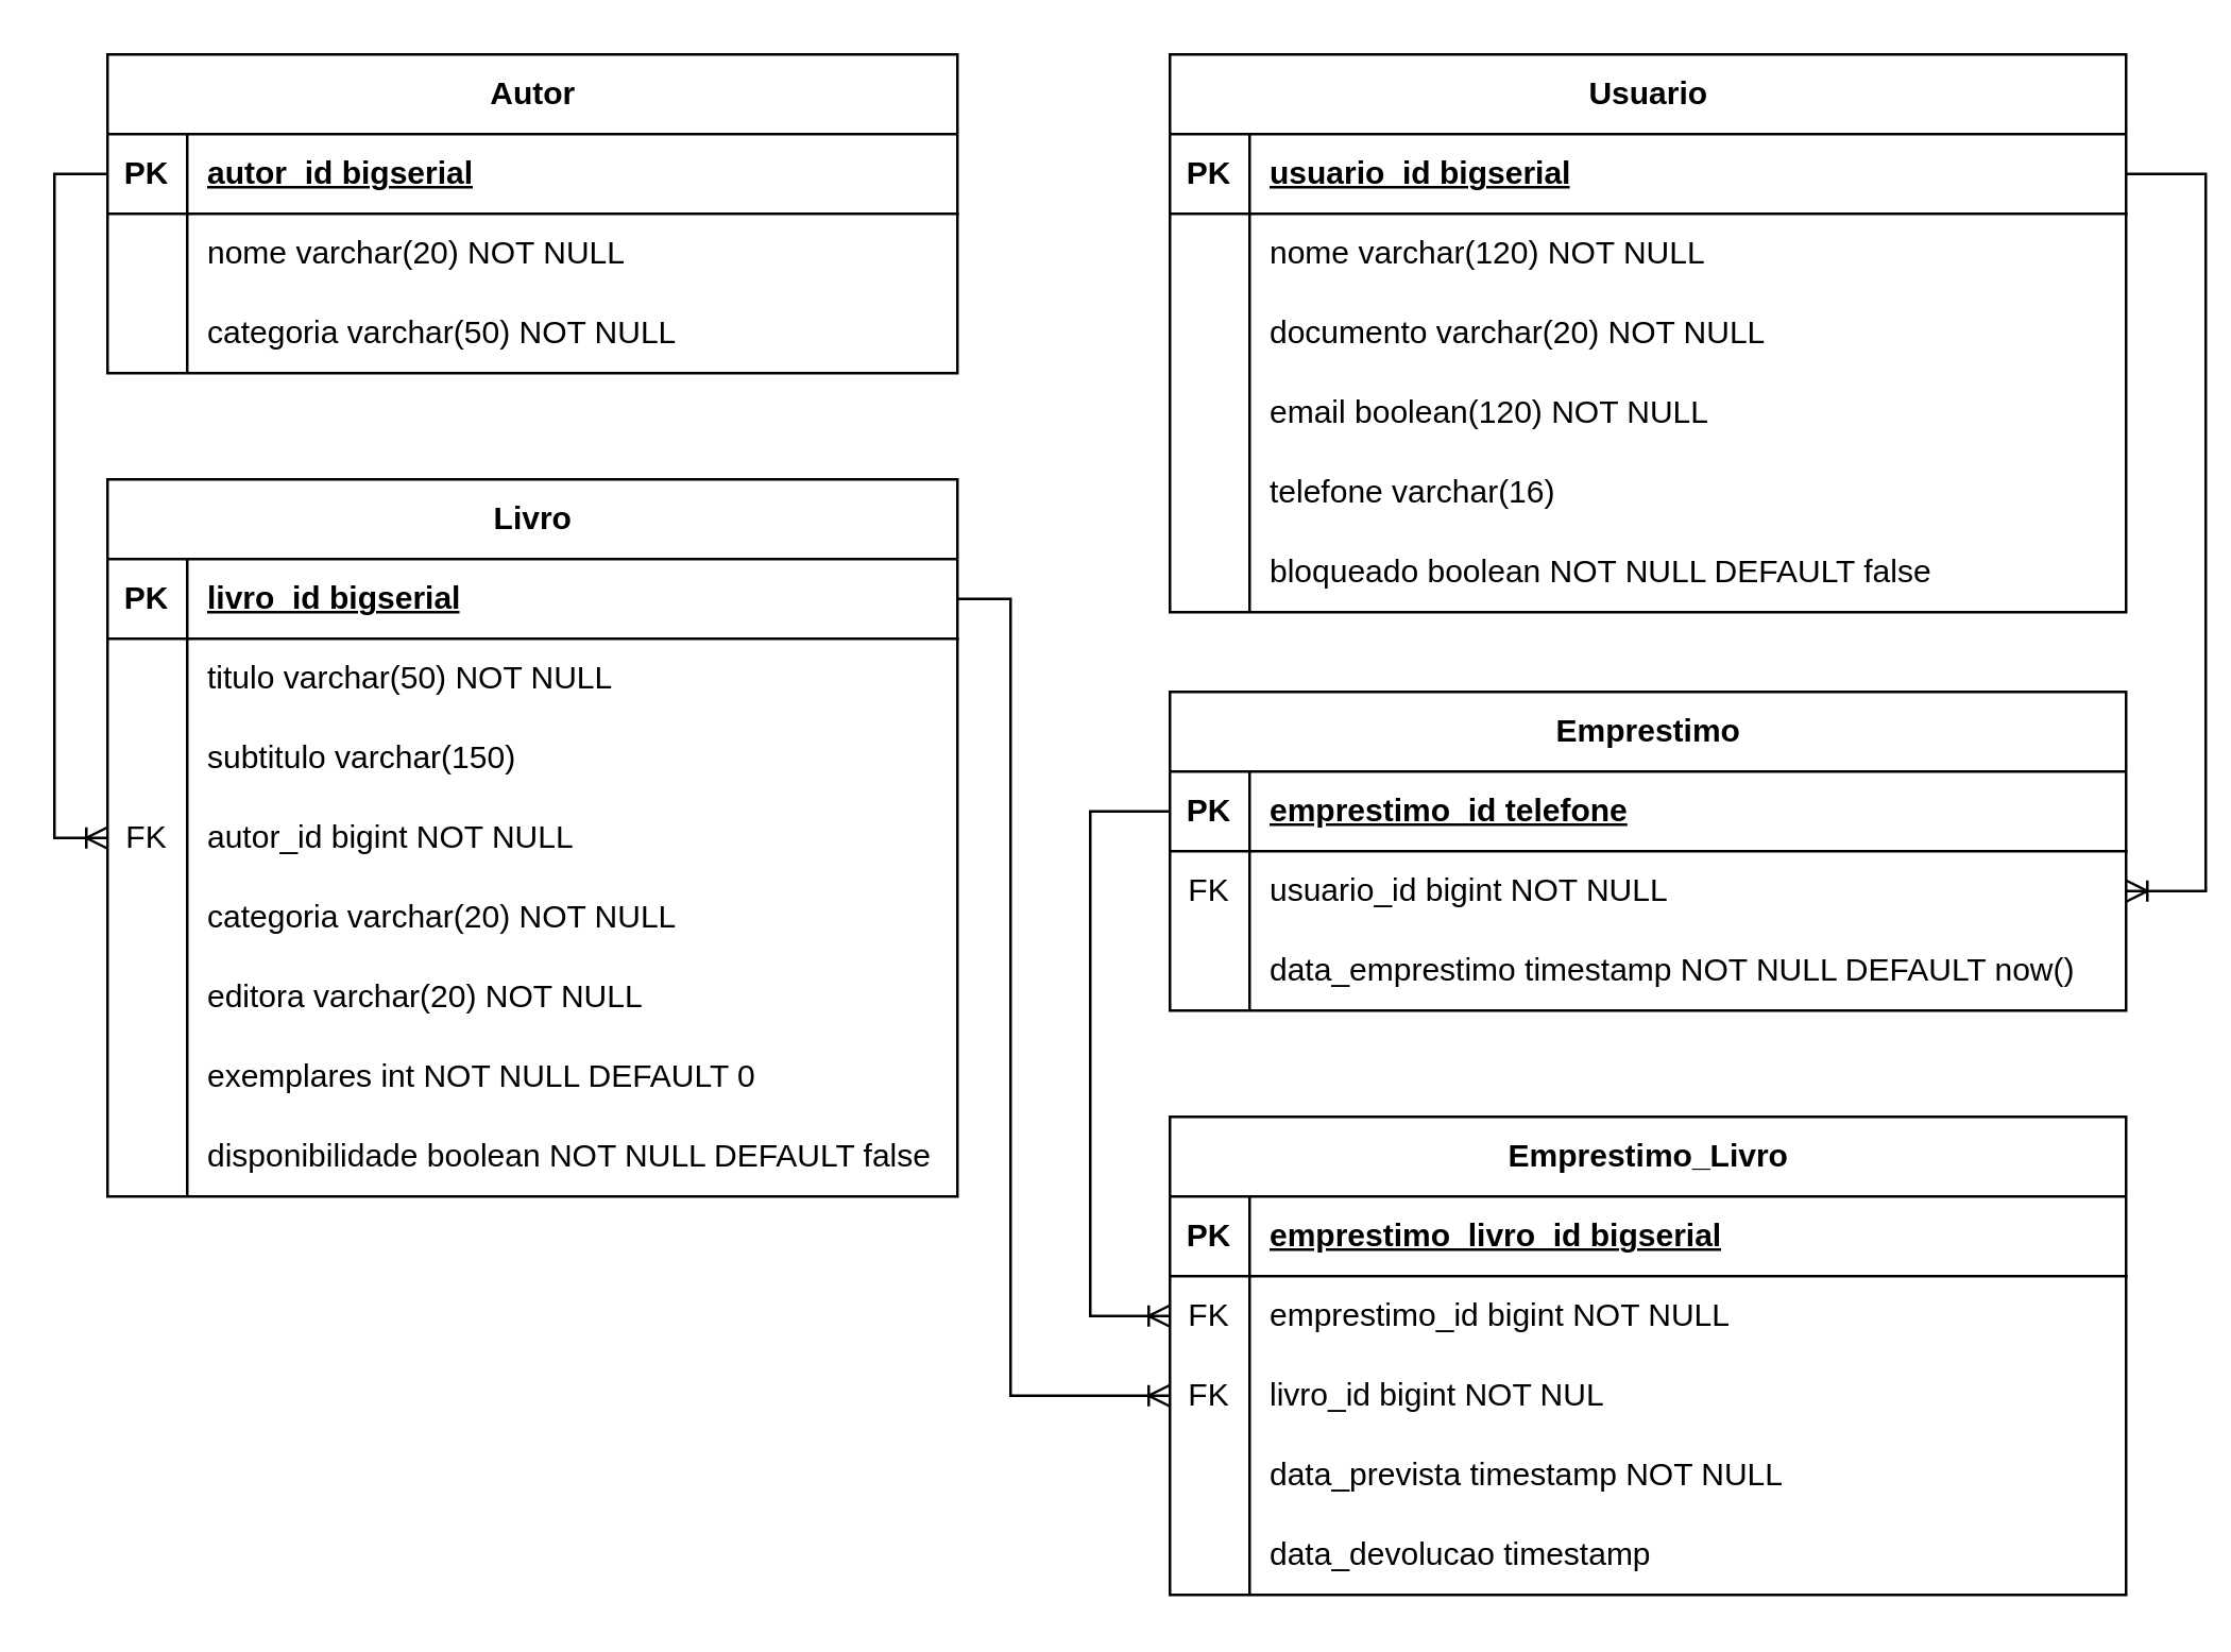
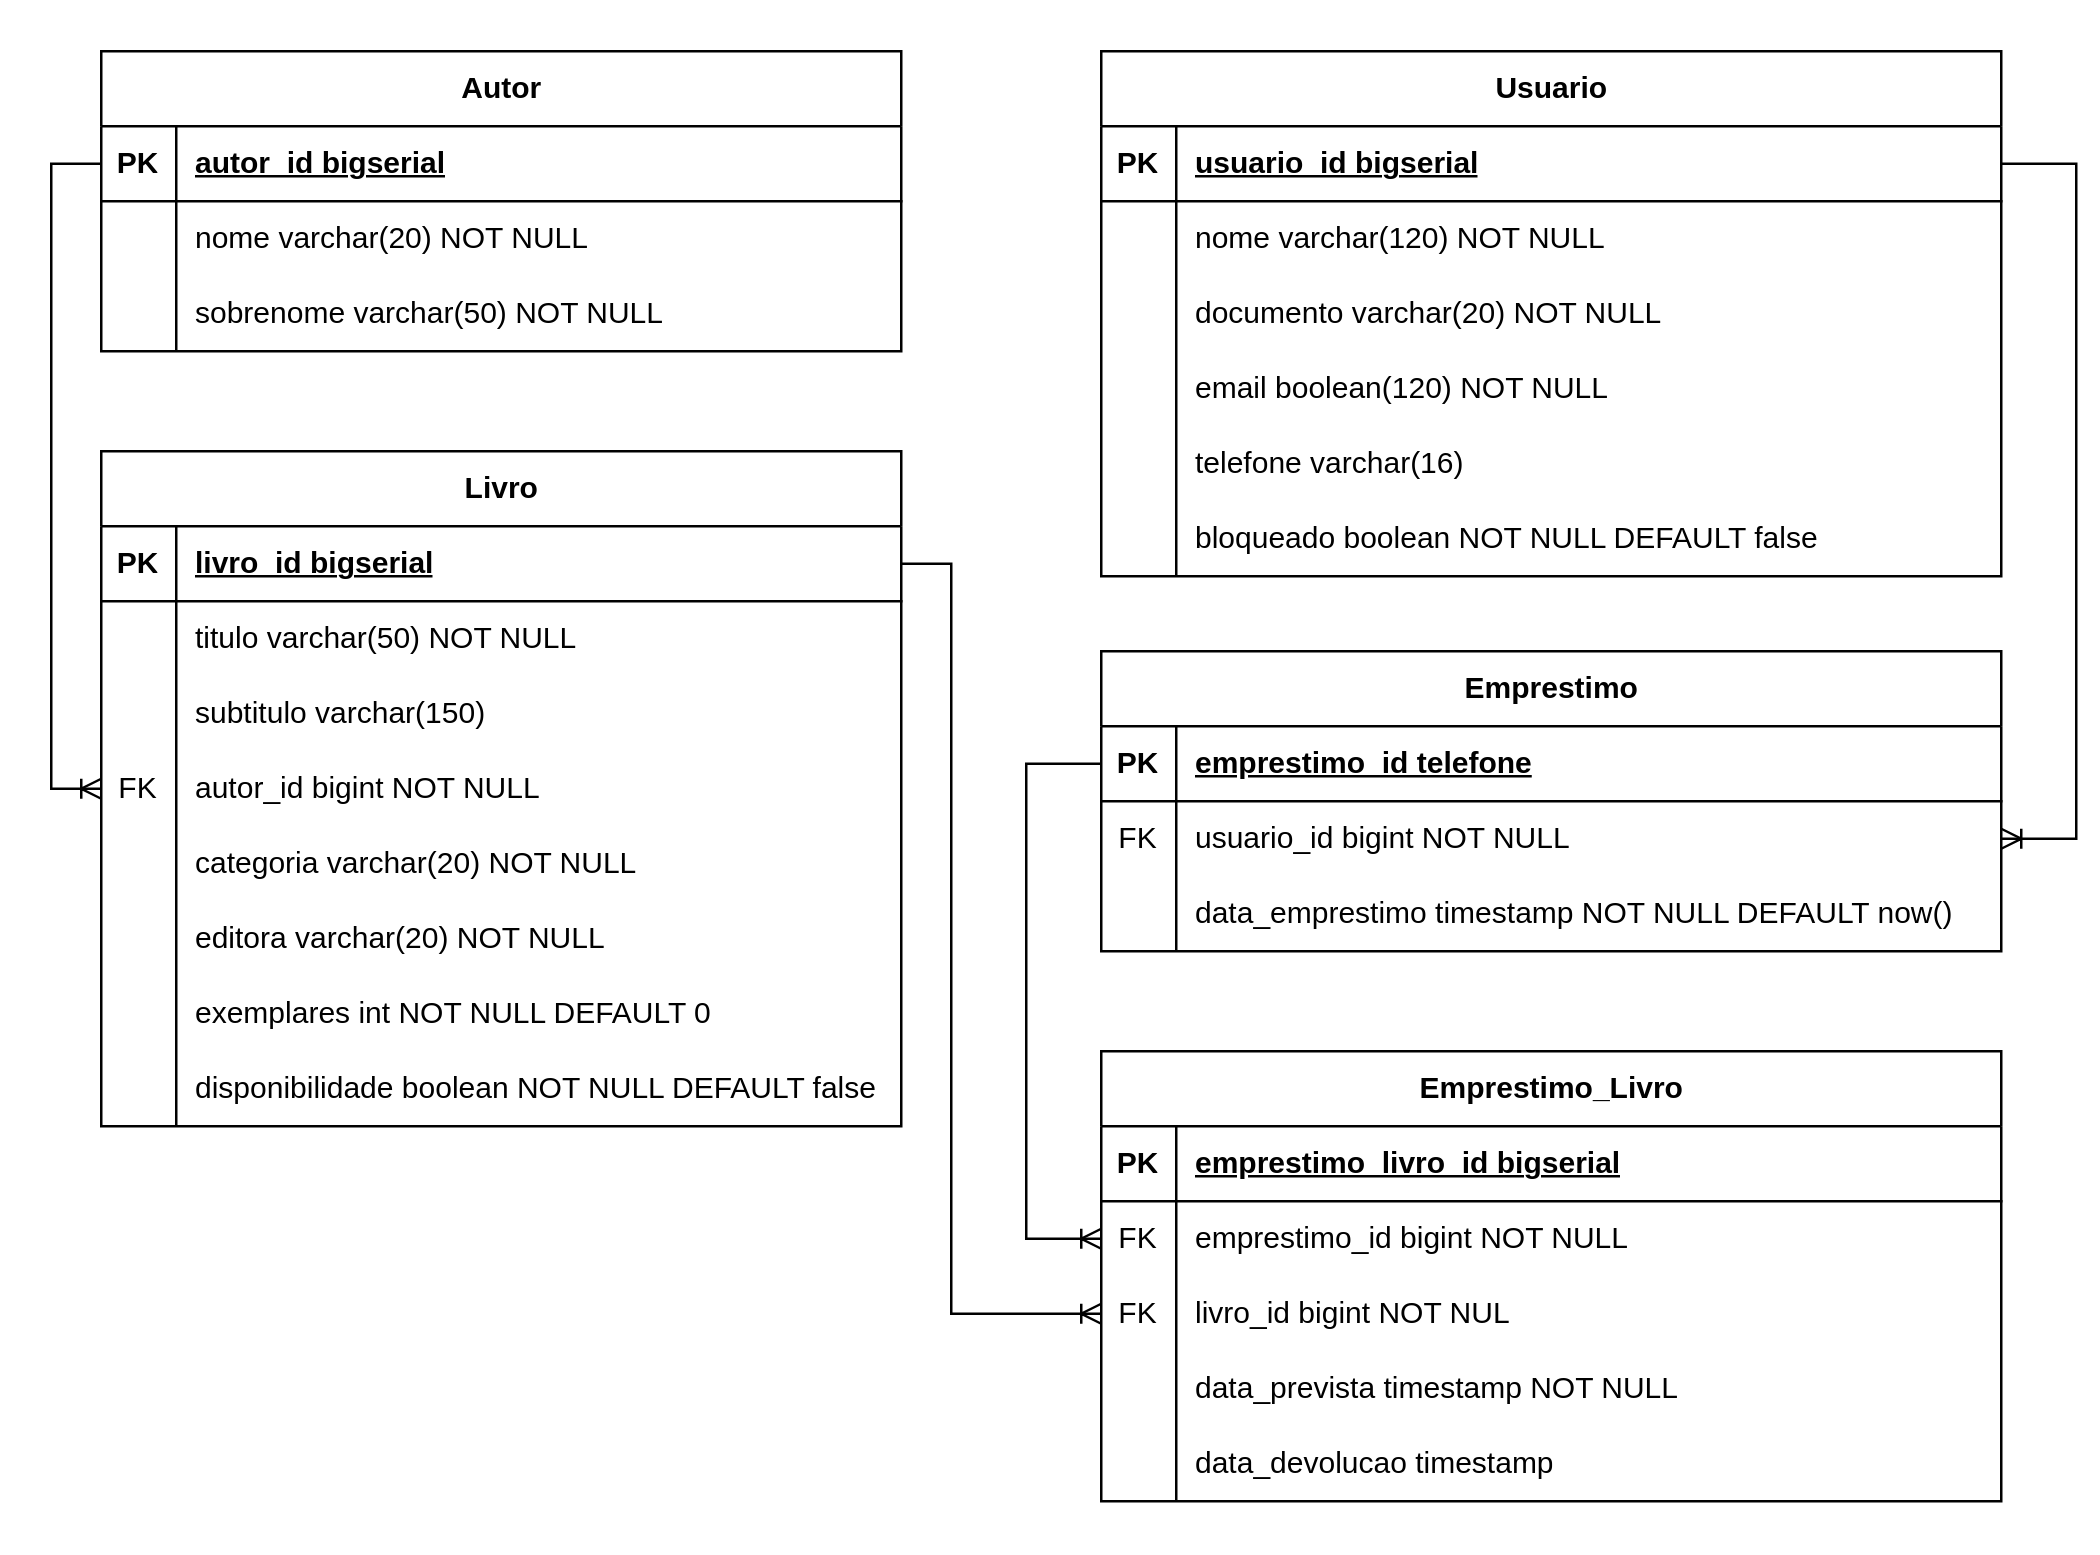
- <mxCell id="11" value="categoria varchar(50) NOT NULL" style="shape=partialRectangle;connectable=0;fillColor=none;top=0;left=0;bottom=0;right=0;align=left;spacingLeft=6;overflow=hidden;whiteSpace=wrap;html=1;" vertex="1" parent="9"><mxGeometry x="30" width="290" height="30" as="geometry"><mxRectangle width="290" height="30" as="alternateBounds" /></mxGeometry></mxCell>
+ <mxCell id="11" value="sobrenome varchar(50) NOT NULL" style="shape=partialRectangle;connectable=0;fillColor=none;top=0;left=0;bottom=0;right=0;align=left;spacingLeft=6;overflow=hidden;whiteSpace=wrap;html=1;" vertex="1" parent="9"><mxGeometry x="30" width="290" height="30" as="geometry"><mxRectangle width="290" height="30" as="alternateBounds" /></mxGeometry></mxCell>
